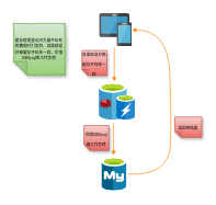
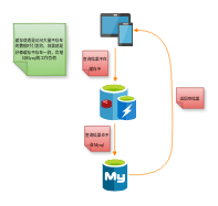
- <mxCell id="10" value="&lt;font face=&quot;Lucida Console&quot;&gt;&lt;span style=&quot;font-size: 6px;&quot;&gt;效果就是好像缓存不存在一样&lt;/span&gt;&lt;/font&gt;" style="shape=note;html=1;backgroundOutline=1;darkOpacity=0.05;fillColor=#f8cecc;strokeColor=#b85450;fillStyle=solid;direction=west;gradientDirection=north;gradientColor=#ea6b66;shadow=1;size=9;pointerEvents=1;hachureGap=4;whiteSpace=wrap;" parent="1" vertex="1"><mxGeometry x="124" y="76" width="38" height="38" as="geometry" /></mxCell>
+ <mxCell id="10" value="&lt;font face=&quot;Lucida Console&quot;&gt;&lt;span style=&quot;font-size: 6px;&quot;&gt;查询结果不在缓存中&lt;/span&gt;&lt;/font&gt;" style="shape=note;html=1;backgroundOutline=1;darkOpacity=0.05;fillColor=#f8cecc;strokeColor=#b85450;fillStyle=solid;direction=west;gradientDirection=north;gradientColor=#ea6b66;shadow=1;size=9;pointerEvents=1;hachureGap=4;whiteSpace=wrap;" parent="1" vertex="1"><mxGeometry x="124" y="76" width="38" height="38" as="geometry" /></mxCell>
- <mxCell id="14" value="&lt;font face=&quot;Lucida Console&quot;&gt;&lt;span style=&quot;font-size: 6px;&quot;&gt;返回空结果&lt;/span&gt;&lt;/font&gt;" style="shape=note;whiteSpace=wrap;html=1;backgroundOutline=1;darkOpacity=0.05;fillColor=#f8cecc;strokeColor=#b85450;fillStyle=solid;direction=west;gradientDirection=north;shadow=1;size=9;pointerEvents=1;hachureGap=4;gradientColor=#ea6b66;" parent="1" vertex="1"><mxGeometry x="265" y="177" width="41" height="31" as="geometry" /></mxCell>
+ <mxCell id="14" value="&lt;font face=&quot;Lucida Console&quot;&gt;&lt;span style=&quot;font-size: 6px;&quot;&gt;返回空结果&lt;/span&gt;&lt;/font&gt;" style="shape=note;whiteSpace=wrap;html=1;backgroundOutline=1;darkOpacity=0.05;fillColor=#f8cecc;strokeColor=#b85450;fillStyle=solid;direction=west;gradientDirection=north;shadow=1;size=9;pointerEvents=1;hachureGap=4;gradientColor=#ea6b66;" parent="1" vertex="1"><mxGeometry x="265" y="132" width="41" height="31" as="geometry" /></mxCell>
- <mxCell id="12" value="&lt;font face=&quot;Lucida Console&quot;&gt;&lt;span style=&quot;font-size: 6px;&quot;&gt;会增加Mysql的工作负荷&lt;/span&gt;&lt;/font&gt;" style="shape=note;html=1;backgroundOutline=1;darkOpacity=0.05;fillColor=#f8cecc;strokeColor=#b85450;fillStyle=solid;direction=west;gradientDirection=north;gradientColor=#ea6b66;shadow=1;size=9;pointerEvents=1;hachureGap=4;whiteSpace=wrap;" parent="1" vertex="1"><mxGeometry x="127" y="190" width="38" height="38" as="geometry" /></mxCell>
+ <mxCell id="12" value="&lt;font face=&quot;Lucida Console&quot;&gt;&lt;span style=&quot;font-size: 6px;&quot;&gt;查询结果也不在Mysql&lt;/span&gt;&lt;/font&gt;" style="shape=note;html=1;backgroundOutline=1;darkOpacity=0.05;fillColor=#f8cecc;strokeColor=#b85450;fillStyle=solid;direction=west;gradientDirection=north;gradientColor=#ea6b66;shadow=1;size=9;pointerEvents=1;hachureGap=4;whiteSpace=wrap;" parent="1" vertex="1"><mxGeometry x="127" y="190" width="38" height="38" as="geometry" /></mxCell>
